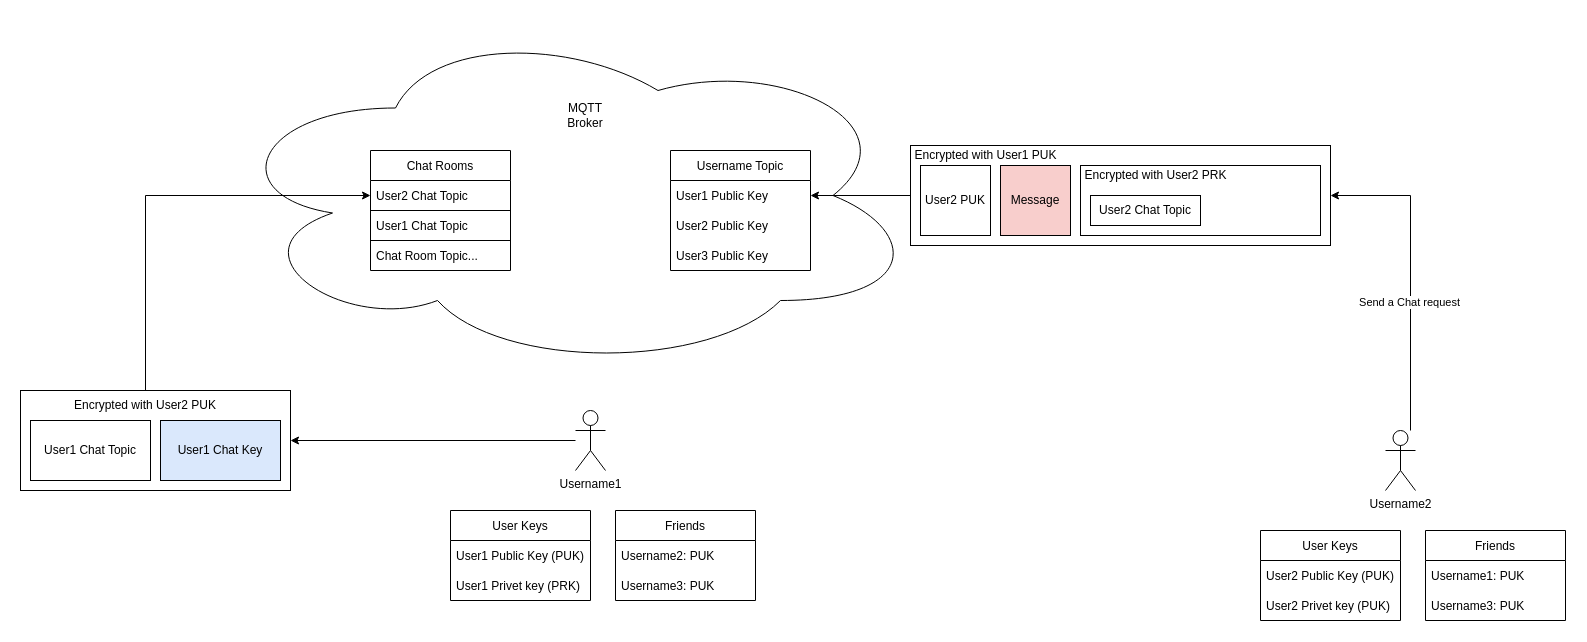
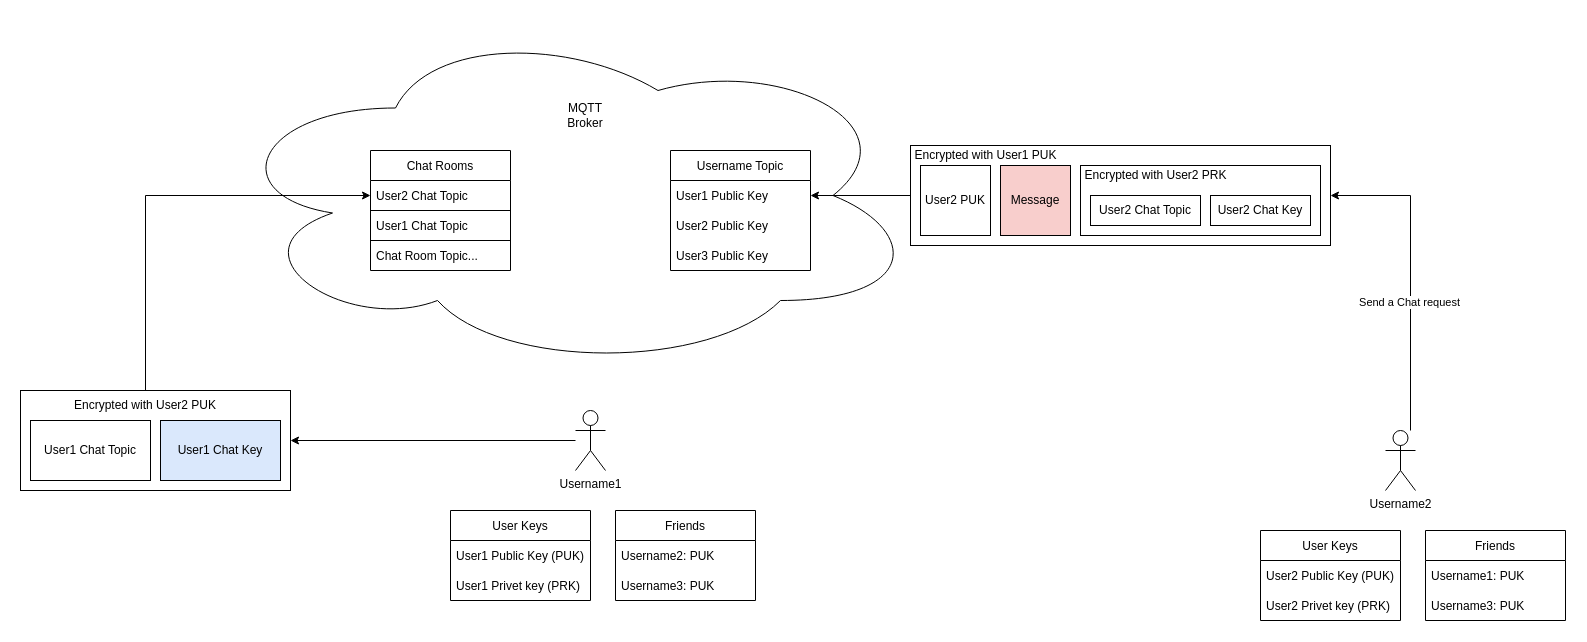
+ <mxCell id="21" value="User2 Chat Key" style="rounded=0;whiteSpace=wrap;html=1;" parent="1" vertex="1"><mxGeometry x="1210" y="195" width="100" height="30" as="geometry" /></mxCell>
- <mxCell id="30" value="User2 Privet key (PUK)" style="text;strokeColor=none;fillColor=none;align=left;verticalAlign=middle;spacingLeft=4;spacingRight=4;overflow=hidden;points=[[0,0.5],[1,0.5]];portConstraint=eastwest;rotatable=0;" parent="28" vertex="1"><mxGeometry y="60" width="140" height="30" as="geometry" /></mxCell>
+ <mxCell id="30" value="User2 Privet key (PRK)" style="text;strokeColor=none;fillColor=none;align=left;verticalAlign=middle;spacingLeft=4;spacingRight=4;overflow=hidden;points=[[0,0.5],[1,0.5]];portConstraint=eastwest;rotatable=0;" parent="28" vertex="1"><mxGeometry y="60" width="140" height="30" as="geometry" /></mxCell>
